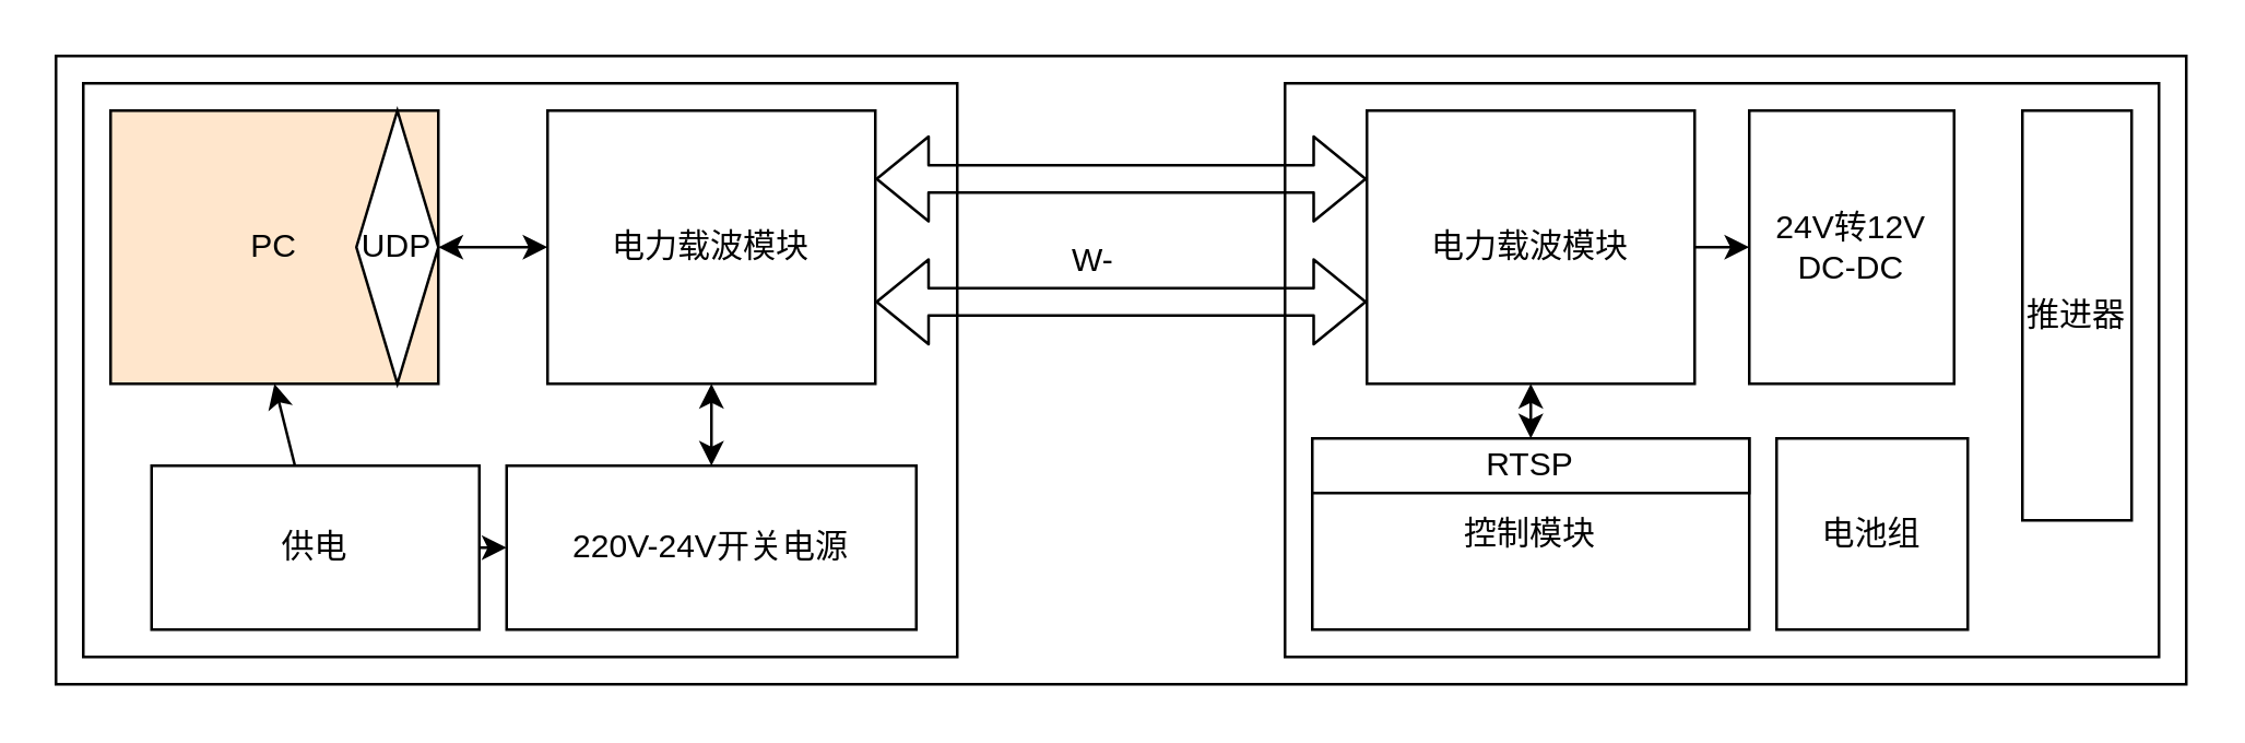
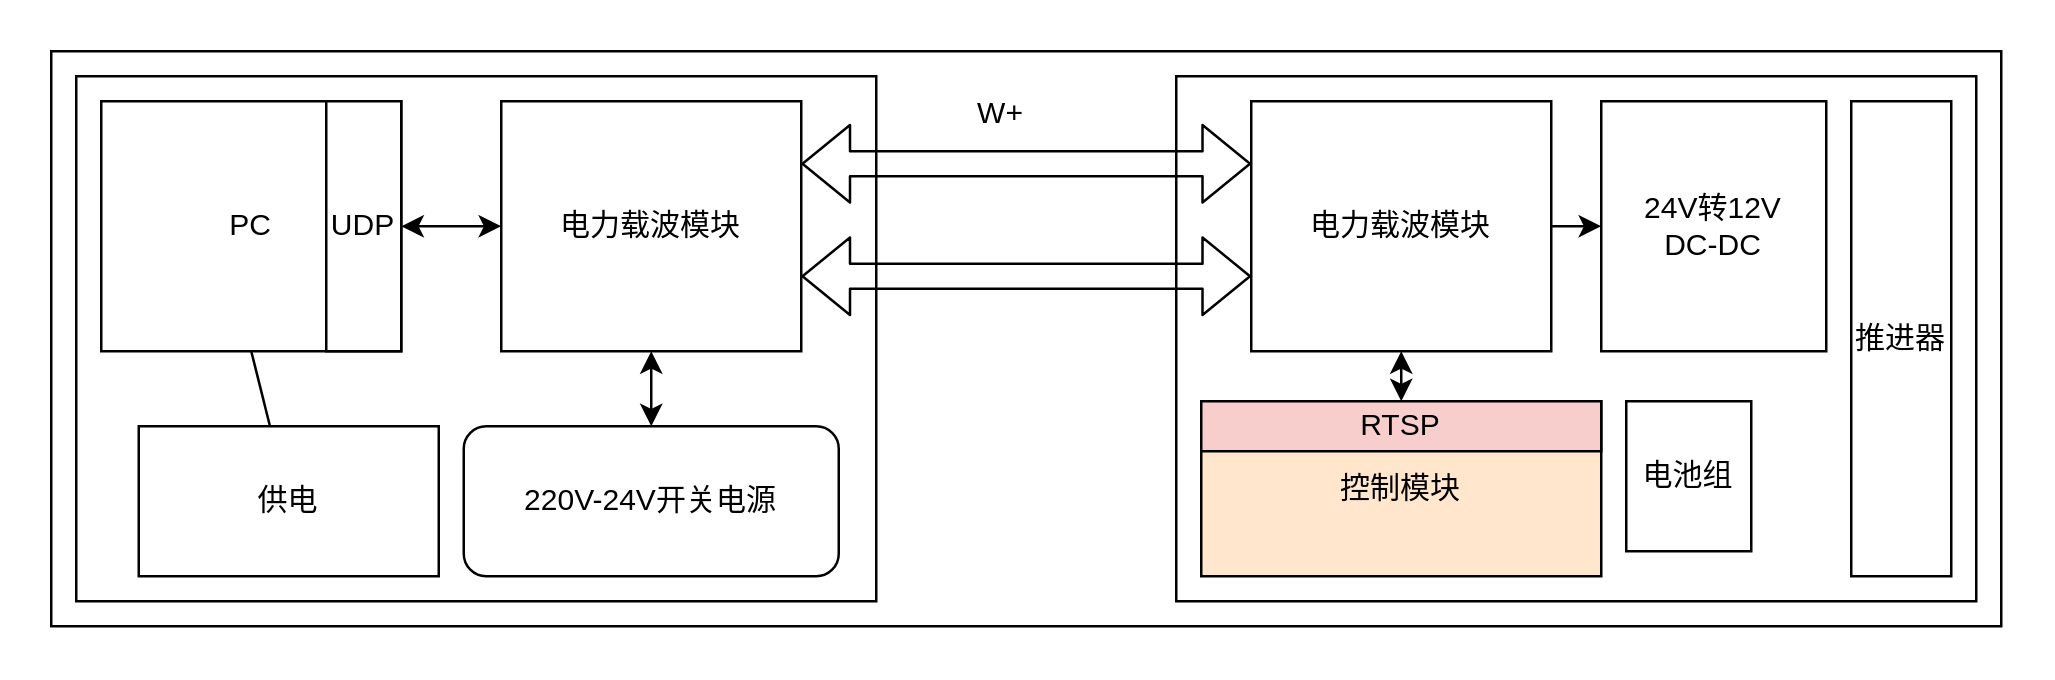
+ <mxCell id="10" value="W+" style="text;html=1;strokeColor=none;fillColor=none;align=center;verticalAlign=middle;whiteSpace=wrap;rounded=0;" parent="1" vertex="1"><mxGeometry x="370" y="30" width="60" height="30" as="geometry" /></mxCell>
- <mxCell id="12" value="PC" style="rounded=0;whiteSpace=wrap;html=1;fillColor=#ffe6cc;" parent="1" vertex="1"><mxGeometry x="40" y="40" width="120" height="100" as="geometry" /></mxCell>
+ <mxCell id="12" value="PC" style="rounded=0;whiteSpace=wrap;html=1;" parent="1" vertex="1"><mxGeometry x="40" y="40" width="120" height="100" as="geometry" /></mxCell>
- <mxCell id="13" value="UDP" style="rhombus;whiteSpace=wrap;html=1;" parent="1" vertex="1"><mxGeometry x="130" y="40" width="30" height="100" as="geometry" /></mxCell>
+ <mxCell id="13" value="UDP" style="rounded=0;whiteSpace=wrap;html=1;" parent="1" vertex="1"><mxGeometry x="130" y="40" width="30" height="100" as="geometry" /></mxCell>
- <mxCell id="21" value="24V转12V&lt;br&gt;DC-DC" style="rounded=0;whiteSpace=wrap;html=1;" parent="1" vertex="1"><mxGeometry x="640" y="40" width="75" height="100" as="geometry" /></mxCell>
+ <mxCell id="21" value="24V转12V&lt;br&gt;DC-DC" style="rounded=0;whiteSpace=wrap;html=1;" parent="1" vertex="1"><mxGeometry x="640" y="40" width="90" height="100" as="geometry" /></mxCell>
- <mxCell id="11" value="W-" style="text;html=1;strokeColor=none;fillColor=none;align=center;verticalAlign=middle;whiteSpace=wrap;rounded=0;" parent="1" vertex="1"><mxGeometry x="370" y="80" width="60" height="30" as="geometry" /></mxCell>
- <mxCell id="25" value="推进器" style="rounded=0;whiteSpace=wrap;html=1;" parent="1" vertex="1"><mxGeometry x="740" y="40" width="40" height="150" as="geometry" /></mxCell>
+ <mxCell id="25" value="推进器" style="rounded=0;whiteSpace=wrap;html=1;" parent="1" vertex="1"><mxGeometry x="740" y="40" width="40" height="190" as="geometry" /></mxCell>
- <mxCell id="17" value="" style="edgeStyle=none;html=1;entryX=0.5;entryY=1;entryDx=0;entryDy=0;" parent="1" source="18" target="12" edge="1"><mxGeometry relative="1" as="geometry" /></mxCell>
+ <mxCell id="17" value="" style="edgeStyle=none;html=1;entryX=0.5;entryY=1;entryDx=0;entryDy=0;endArrow=none;" parent="1" source="18" target="12" edge="1"><mxGeometry relative="1" as="geometry" /></mxCell>
- <mxCell id="23" value="RTSP" style="rounded=0;whiteSpace=wrap;html=1;" parent="1" vertex="1"><mxGeometry x="480" y="160" width="160" height="20" as="geometry" /></mxCell>
+ <mxCell id="23" value="RTSP" style="rounded=0;whiteSpace=wrap;html=1;fillColor=#f8cecc;" parent="1" vertex="1"><mxGeometry x="480" y="160" width="160" height="20" as="geometry" /></mxCell>
- <mxCell id="20" value="控制模块" style="rounded=0;whiteSpace=wrap;html=1;" parent="1" vertex="1"><mxGeometry x="480" y="160" width="160" height="70" as="geometry" /></mxCell>
+ <mxCell id="20" value="控制模块" style="rounded=0;whiteSpace=wrap;html=1;fillColor=#ffe6cc;" parent="1" vertex="1"><mxGeometry x="480" y="160" width="160" height="70" as="geometry" /></mxCell>
- <mxCell id="24" value="电池组" style="rounded=0;whiteSpace=wrap;html=1;" parent="1" vertex="1"><mxGeometry x="650" y="160" width="70" height="70" as="geometry" /></mxCell>
+ <mxCell id="24" value="电池组" style="rounded=0;whiteSpace=wrap;html=1;" parent="1" vertex="1"><mxGeometry x="650" y="160" width="50" height="60" as="geometry" /></mxCell>
- <mxCell id="19" value="" style="endArrow=classic;html=1;entryX=0;entryY=0.5;entryDx=0;entryDy=0;exitX=1;exitY=0.5;exitDx=0;exitDy=0;" parent="1" source="18" target="15" edge="1"><mxGeometry width="50" height="50" relative="1" as="geometry"><mxPoint x="140" y="300" as="sourcePoint" /><mxPoint x="190" y="250" as="targetPoint" /></mxGeometry></mxCell>
- <mxCell id="15" value="220V-24V开关电源" style="rounded=0;whiteSpace=wrap;html=1;" parent="1" vertex="1"><mxGeometry x="185" y="170" width="150" height="60" as="geometry" /></mxCell>
+ <mxCell id="15" value="220V-24V开关电源" style="whiteSpace=wrap;html=1;rounded=1;" parent="1" vertex="1"><mxGeometry x="185" y="170" width="150" height="60" as="geometry" /></mxCell>
